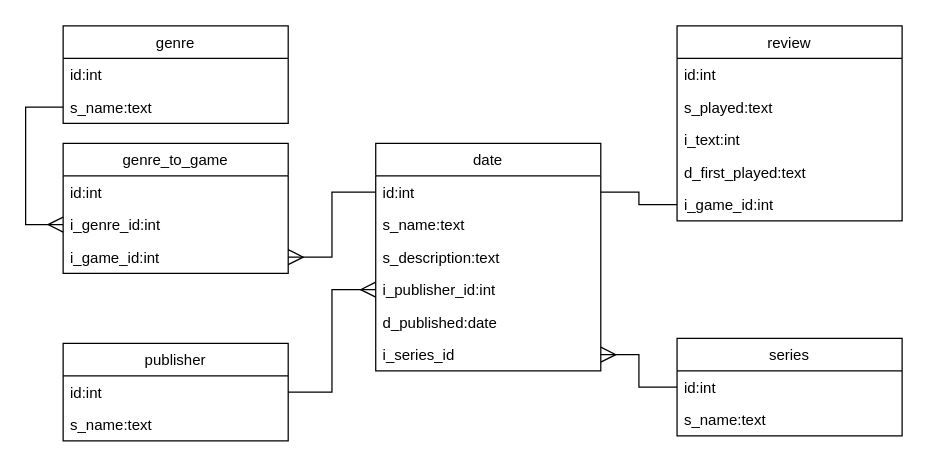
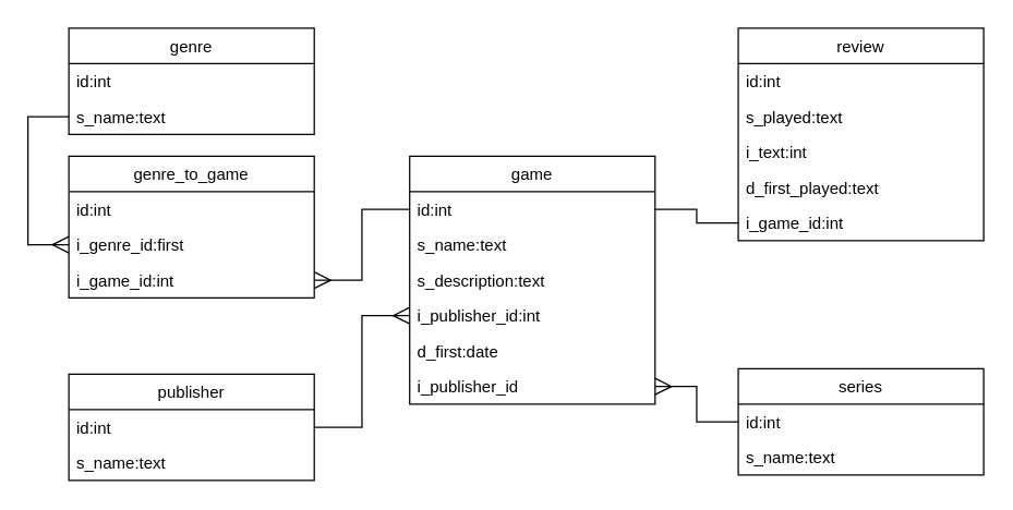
- <mxCell id="2" value="date" style="swimlane;fontStyle=0;childLayout=stackLayout;horizontal=1;startSize=26;fillColor=none;horizontalStack=0;resizeParent=1;resizeParentMax=0;resizeLast=0;collapsible=1;marginBottom=0;" parent="1" vertex="1"><mxGeometry x="300" y="114" width="180" height="182" as="geometry" /></mxCell>
+ <mxCell id="2" value="game" style="swimlane;fontStyle=0;childLayout=stackLayout;horizontal=1;startSize=26;fillColor=none;horizontalStack=0;resizeParent=1;resizeParentMax=0;resizeLast=0;collapsible=1;marginBottom=0;" parent="1" vertex="1"><mxGeometry x="300" y="114" width="180" height="182" as="geometry" /></mxCell>
- <mxCell id="26" value="i_genre_id:int&#10;" style="text;strokeColor=none;fillColor=none;align=left;verticalAlign=top;spacingLeft=4;spacingRight=4;overflow=hidden;rotatable=0;points=[[0,0.5],[1,0.5]];portConstraint=eastwest;" parent="24" vertex="1"><mxGeometry y="52" width="180" height="26" as="geometry" /></mxCell>
+ <mxCell id="26" value="i_genre_id:first&#10;" style="text;strokeColor=none;fillColor=none;align=left;verticalAlign=top;spacingLeft=4;spacingRight=4;overflow=hidden;rotatable=0;points=[[0,0.5],[1,0.5]];portConstraint=eastwest;" parent="24" vertex="1"><mxGeometry y="52" width="180" height="26" as="geometry" /></mxCell>
- <mxCell id="7" value="d_published:date&#10;" style="text;strokeColor=none;fillColor=none;align=left;verticalAlign=top;spacingLeft=4;spacingRight=4;overflow=hidden;rotatable=0;points=[[0,0.5],[1,0.5]];portConstraint=eastwest;" parent="2" vertex="1"><mxGeometry y="130" width="180" height="26" as="geometry" /></mxCell>
+ <mxCell id="7" value="d_first:date&#10;" style="text;strokeColor=none;fillColor=none;align=left;verticalAlign=top;spacingLeft=4;spacingRight=4;overflow=hidden;rotatable=0;points=[[0,0.5],[1,0.5]];portConstraint=eastwest;" parent="2" vertex="1"><mxGeometry y="130" width="180" height="26" as="geometry" /></mxCell>
- <mxCell id="8" value="i_series_id&#10;" style="text;strokeColor=none;fillColor=none;align=left;verticalAlign=top;spacingLeft=4;spacingRight=4;overflow=hidden;rotatable=0;points=[[0,0.5],[1,0.5]];portConstraint=eastwest;" vertex="1" parent="2"><mxGeometry y="156" width="180" height="26" as="geometry" /></mxCell>
+ <mxCell id="8" value="i_publisher_id&#10;" style="text;strokeColor=none;fillColor=none;align=left;verticalAlign=top;spacingLeft=4;spacingRight=4;overflow=hidden;rotatable=0;points=[[0,0.5],[1,0.5]];portConstraint=eastwest;" vertex="1" parent="2"><mxGeometry y="156" width="180" height="26" as="geometry" /></mxCell>
